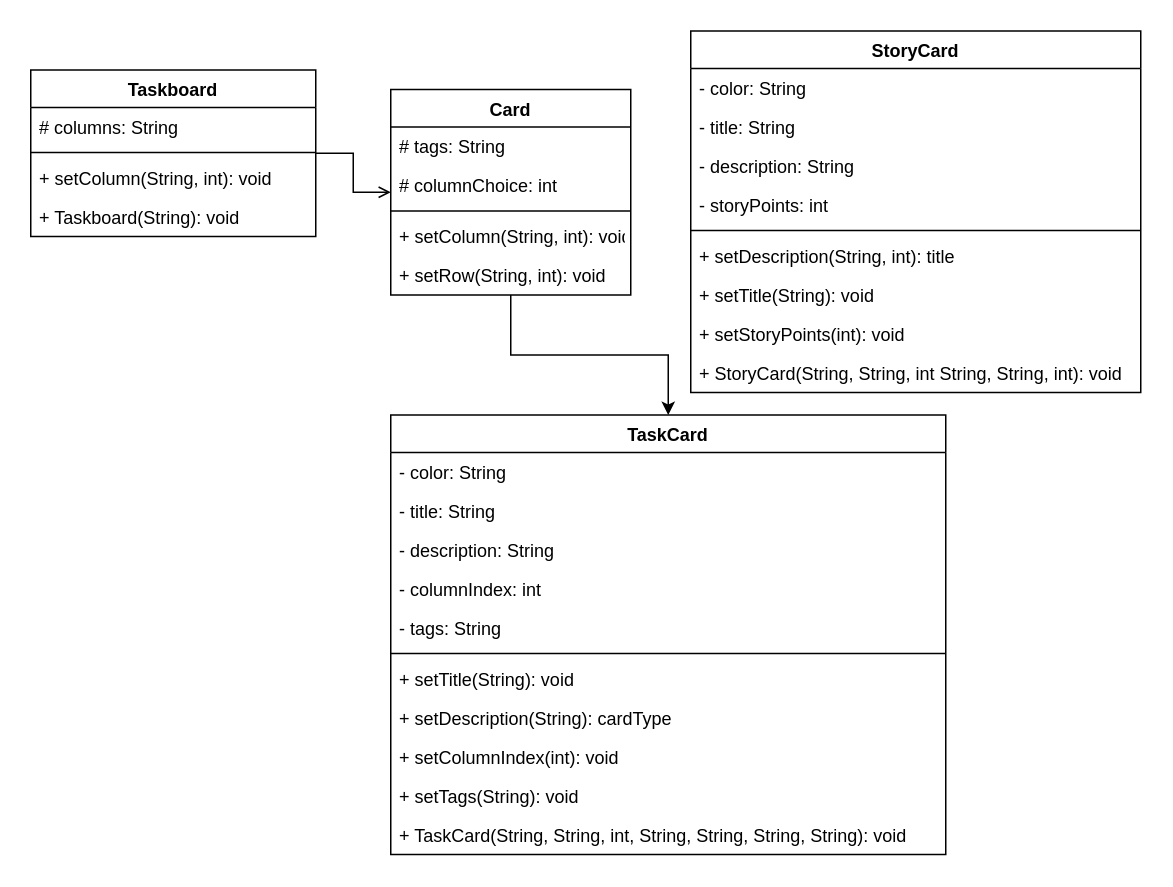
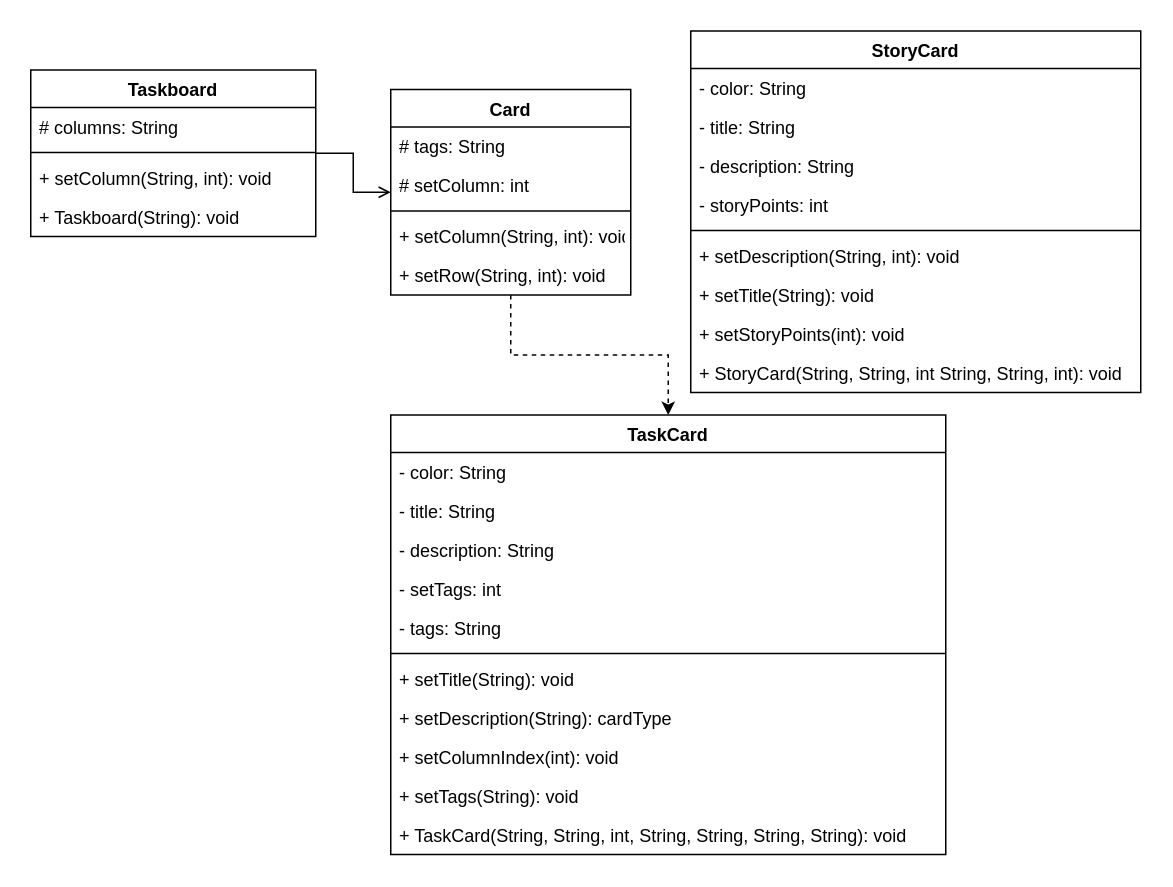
- <mxCell id="11" value="# columnChoice: int" style="text;strokeColor=none;fillColor=none;align=left;verticalAlign=top;spacingLeft=4;spacingRight=4;overflow=hidden;rotatable=0;points=[[0,0.5],[1,0.5]];portConstraint=eastwest;" vertex="1" parent="9"><mxGeometry y="51" width="160" height="26" as="geometry" /></mxCell>
+ <mxCell id="11" value="# setColumn: int" style="text;strokeColor=none;fillColor=none;align=left;verticalAlign=top;spacingLeft=4;spacingRight=4;overflow=hidden;rotatable=0;points=[[0,0.5],[1,0.5]];portConstraint=eastwest;" vertex="1" parent="9"><mxGeometry y="51" width="160" height="26" as="geometry" /></mxCell>
- <mxCell id="33" value="+ setDescription(String, int): title" style="text;strokeColor=none;fillColor=none;align=left;verticalAlign=top;spacingLeft=4;spacingRight=4;overflow=hidden;rotatable=0;points=[[0,0.5],[1,0.5]];portConstraint=eastwest;" vertex="1" parent="27"><mxGeometry y="137" width="300" height="26" as="geometry" /></mxCell>
+ <mxCell id="33" value="+ setDescription(String, int): void" style="text;strokeColor=none;fillColor=none;align=left;verticalAlign=top;spacingLeft=4;spacingRight=4;overflow=hidden;rotatable=0;points=[[0,0.5],[1,0.5]];portConstraint=eastwest;" vertex="1" parent="27"><mxGeometry y="137" width="300" height="26" as="geometry" /></mxCell>
- <mxCell id="8" value="" style="edgeStyle=orthogonalEdgeStyle;rounded=0;orthogonalLoop=1;jettySize=auto;html=1;" edge="1" parent="1" source="9" target="15"><mxGeometry relative="1" as="geometry" /></mxCell>
+ <mxCell id="8" value="" style="edgeStyle=orthogonalEdgeStyle;rounded=0;orthogonalLoop=1;jettySize=auto;html=1;dashed=1;" edge="1" parent="1" source="9" target="15"><mxGeometry relative="1" as="geometry" /></mxCell>
- <mxCell id="19" value="- columnIndex: int" style="text;strokeColor=none;fillColor=none;align=left;verticalAlign=top;spacingLeft=4;spacingRight=4;overflow=hidden;rotatable=0;points=[[0,0.5],[1,0.5]];portConstraint=eastwest;" vertex="1" parent="15"><mxGeometry y="103" width="370" height="26" as="geometry" /></mxCell>
+ <mxCell id="19" value="- setTags: int" style="text;strokeColor=none;fillColor=none;align=left;verticalAlign=top;spacingLeft=4;spacingRight=4;overflow=hidden;rotatable=0;points=[[0,0.5],[1,0.5]];portConstraint=eastwest;" vertex="1" parent="15"><mxGeometry y="103" width="370" height="26" as="geometry" /></mxCell>
